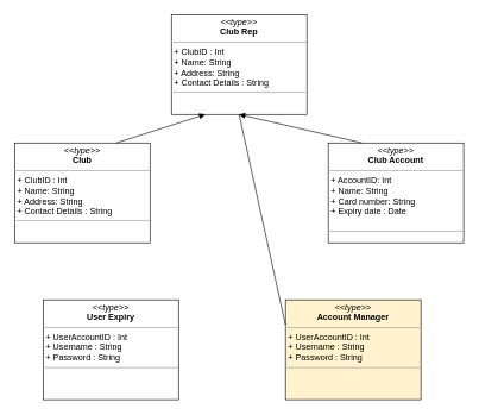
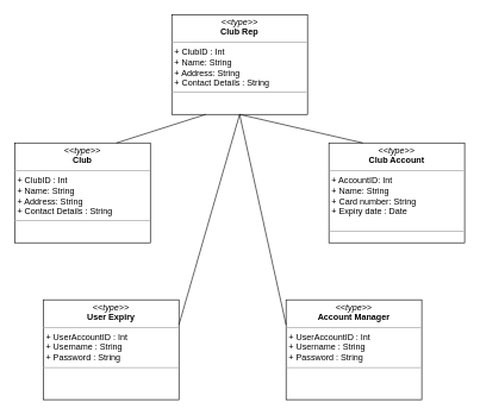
- <mxCell id="7" value="" style="endArrow=block;html=1;rounded=0;entryX=0.25;entryY=1;entryDx=0;entryDy=0;exitX=0.75;exitY=0;exitDx=0;exitDy=0;" edge="1" parent="1" source="2" target="6"><mxGeometry width="50" height="50" relative="1" as="geometry"><mxPoint x="350" y="380" as="sourcePoint" /><mxPoint x="400" y="330" as="targetPoint" /></mxGeometry></mxCell>
+ <mxCell id="7" value="" style="endArrow=none;html=1;rounded=0;entryX=0.25;entryY=1;entryDx=0;entryDy=0;exitX=0.75;exitY=0;exitDx=0;exitDy=0;" edge="1" parent="1" source="2" target="6"><mxGeometry width="50" height="50" relative="1" as="geometry"><mxPoint x="350" y="380" as="sourcePoint" /><mxPoint x="400" y="330" as="targetPoint" /></mxGeometry></mxCell>
- <mxCell id="8" value="" style="endArrow=block;html=1;rounded=0;entryX=0.5;entryY=1;entryDx=0;entryDy=0;exitX=0.25;exitY=0;exitDx=0;exitDy=0;" edge="1" parent="1" source="3" target="6"><mxGeometry width="50" height="50" relative="1" as="geometry"><mxPoint x="242.5" y="210" as="sourcePoint" /><mxPoint x="297.5" y="170" as="targetPoint" /></mxGeometry></mxCell>
+ <mxCell id="8" value="" style="endArrow=none;html=1;rounded=0;entryX=0.5;entryY=1;entryDx=0;entryDy=0;exitX=0.25;exitY=0;exitDx=0;exitDy=0;" edge="1" parent="1" source="3" target="6"><mxGeometry width="50" height="50" relative="1" as="geometry"><mxPoint x="242.5" y="210" as="sourcePoint" /><mxPoint x="297.5" y="170" as="targetPoint" /></mxGeometry></mxCell>
+ <mxCell id="9" value="" style="endArrow=none;html=1;rounded=0;entryX=0.5;entryY=1;entryDx=0;entryDy=0;exitX=1;exitY=0.25;exitDx=0;exitDy=0;" edge="1" parent="1" source="4" target="6"><mxGeometry width="50" height="50" relative="1" as="geometry"><mxPoint x="262.5" y="230" as="sourcePoint" /><mxPoint x="317.5" y="190" as="targetPoint" /></mxGeometry></mxCell>
- <mxCell id="5" value="&lt;p style=&quot;margin:0px;margin-top:4px;text-align:center;&quot;&gt;&lt;i&gt;&amp;lt;&amp;lt;type&amp;gt;&amp;gt;&lt;/i&gt;&lt;br&gt;&lt;b&gt;Account Manager&lt;/b&gt;&lt;/p&gt;&lt;hr size=&quot;1&quot;&gt;&lt;p style=&quot;margin:0px;margin-left:4px;&quot;&gt;+ UserAccountID : Int&lt;/p&gt;&lt;p style=&quot;margin:0px;margin-left:4px;&quot;&gt;+ Username : String&lt;br&gt;&lt;/p&gt;&lt;p style=&quot;margin:0px;margin-left:4px;&quot;&gt;+ Password : String&lt;br&gt;&lt;/p&gt;&lt;hr size=&quot;1&quot;&gt;&lt;p style=&quot;margin:0px;margin-left:4px;&quot;&gt;&lt;br&gt;&lt;/p&gt;" style="verticalAlign=top;align=left;overflow=fill;fontSize=12;fontFamily=Helvetica;html=1;fillColor=#fff2cc;" vertex="1" parent="1"><mxGeometry x="400" y="420" width="190" height="140" as="geometry" /></mxCell>
+ <mxCell id="5" value="&lt;p style=&quot;margin:0px;margin-top:4px;text-align:center;&quot;&gt;&lt;i&gt;&amp;lt;&amp;lt;type&amp;gt;&amp;gt;&lt;/i&gt;&lt;br&gt;&lt;b&gt;Account Manager&lt;/b&gt;&lt;/p&gt;&lt;hr size=&quot;1&quot;&gt;&lt;p style=&quot;margin:0px;margin-left:4px;&quot;&gt;+ UserAccountID : Int&lt;/p&gt;&lt;p style=&quot;margin:0px;margin-left:4px;&quot;&gt;+ Username : String&lt;br&gt;&lt;/p&gt;&lt;p style=&quot;margin:0px;margin-left:4px;&quot;&gt;+ Password : String&lt;br&gt;&lt;/p&gt;&lt;hr size=&quot;1&quot;&gt;&lt;p style=&quot;margin:0px;margin-left:4px;&quot;&gt;&lt;br&gt;&lt;/p&gt;" style="verticalAlign=top;align=left;overflow=fill;fontSize=12;fontFamily=Helvetica;html=1;" vertex="1" parent="1"><mxGeometry x="400" y="420" width="190" height="140" as="geometry" /></mxCell>
